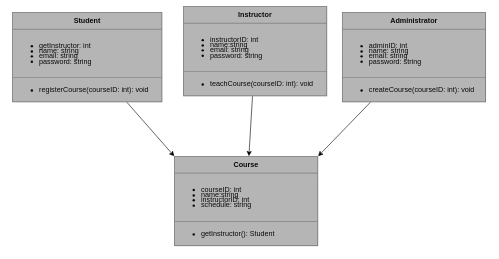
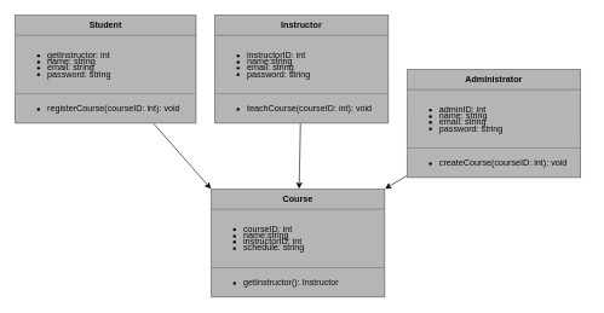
- <mxCell id="5" value="&lt;table border=&quot;1&quot; width=&quot;100%&quot; height=&quot;100%&quot; cellpadding=&quot;4&quot; style=&quot;width:100%;height:100%;border-collapse:collapse;&quot;&gt;&lt;tbody&gt;&lt;tr&gt;&lt;th style=&quot;text-align: center; background-color: rgb(181, 181, 181);&quot;&gt;&lt;font&gt;Instructor&lt;/font&gt;&lt;/th&gt;&lt;/tr&gt;&lt;tr&gt;&lt;td style=&quot;background-color: rgb(181, 181, 181);&quot;&gt;&lt;ul style=&quot;line-height: 70%;&quot;&gt;&lt;li style=&quot;&quot;&gt;instructorID: int&lt;/li&gt;&lt;li style=&quot;&quot;&gt;name:string&lt;/li&gt;&lt;li style=&quot;&quot;&gt;email: string&lt;/li&gt;&lt;li style=&quot;&quot;&gt;password: string&lt;/li&gt;&lt;/ul&gt;&lt;/td&gt;&lt;/tr&gt;&lt;tr&gt;&lt;td style=&quot;background-color: rgb(181, 181, 181);&quot;&gt;&lt;ul style=&quot;line-height: 0%;&quot;&gt;&lt;li style=&quot;&quot;&gt;teachCourse(courseID: int): void&lt;/li&gt;&lt;/ul&gt;&lt;/td&gt;&lt;/tr&gt;&lt;/tbody&gt;&lt;/table&gt;" style="text;html=1;whiteSpace=wrap;strokeColor=none;fillColor=#615e64;overflow=fill;gradientColor=#525252;fontColor=#0b0a0a;spacing=2;verticalAlign=top;align=left;" parent="1" vertex="1"><mxGeometry x="305" y="10" width="240" height="150" as="geometry" /></mxCell>
+ <mxCell id="5" value="&lt;table border=&quot;1&quot; width=&quot;100%&quot; height=&quot;100%&quot; cellpadding=&quot;4&quot; style=&quot;width:100%;height:100%;border-collapse:collapse;&quot;&gt;&lt;tbody&gt;&lt;tr&gt;&lt;th style=&quot;text-align: center; background-color: rgb(181, 181, 181);&quot;&gt;&lt;font&gt;Instructor&lt;/font&gt;&lt;/th&gt;&lt;/tr&gt;&lt;tr&gt;&lt;td style=&quot;background-color: rgb(181, 181, 181);&quot;&gt;&lt;ul style=&quot;line-height: 70%;&quot;&gt;&lt;li style=&quot;&quot;&gt;instructorID: int&lt;/li&gt;&lt;li style=&quot;&quot;&gt;name:string&lt;/li&gt;&lt;li style=&quot;&quot;&gt;email: string&lt;/li&gt;&lt;li style=&quot;&quot;&gt;password: string&lt;/li&gt;&lt;/ul&gt;&lt;/td&gt;&lt;/tr&gt;&lt;tr&gt;&lt;td style=&quot;background-color: rgb(181, 181, 181);&quot;&gt;&lt;ul style=&quot;line-height: 0%;&quot;&gt;&lt;li style=&quot;&quot;&gt;teachCourse(courseID: int): void&lt;/li&gt;&lt;/ul&gt;&lt;/td&gt;&lt;/tr&gt;&lt;/tbody&gt;&lt;/table&gt;" style="text;html=1;whiteSpace=wrap;strokeColor=none;fillColor=#615e64;overflow=fill;gradientColor=#525252;fontColor=#0b0a0a;spacing=2;verticalAlign=top;align=left;" parent="1" vertex="1"><mxGeometry x="295" y="20" width="240" height="150" as="geometry" /></mxCell>
- <mxCell id="7" value="&lt;table border=&quot;1&quot; width=&quot;100%&quot; height=&quot;100%&quot; cellpadding=&quot;4&quot; style=&quot;width:100%;height:100%;border-collapse:collapse;&quot;&gt;&lt;tbody&gt;&lt;tr&gt;&lt;th style=&quot;text-align: center; background-color: rgb(181, 181, 181);&quot;&gt;Administrator&lt;/th&gt;&lt;/tr&gt;&lt;tr&gt;&lt;td style=&quot;background-color: rgb(181, 181, 181);&quot;&gt;&lt;ul style=&quot;line-height: 70%;&quot;&gt;&lt;li style=&quot;&quot;&gt;adminID: int&lt;/li&gt;&lt;li style=&quot;&quot;&gt;name: string&lt;/li&gt;&lt;li style=&quot;&quot;&gt;email: string&lt;/li&gt;&lt;li style=&quot;&quot;&gt;password: string&lt;/li&gt;&lt;/ul&gt;&lt;/td&gt;&lt;/tr&gt;&lt;tr&gt;&lt;td style=&quot;background-color: rgb(181, 181, 181);&quot;&gt;&lt;ul style=&quot;line-height: 0%;&quot;&gt;&lt;li style=&quot;&quot;&gt;createCourse(courseID: int): void&lt;/li&gt;&lt;/ul&gt;&lt;/td&gt;&lt;/tr&gt;&lt;/tbody&gt;&lt;/table&gt;" style="text;html=1;whiteSpace=wrap;strokeColor=none;fillColor=#615e64;overflow=fill;gradientColor=#525252;fontColor=#0b0a0a;spacing=2;verticalAlign=top;align=left;" parent="1" vertex="1"><mxGeometry x="570" y="20" width="240" height="150" as="geometry" /></mxCell>
+ <mxCell id="7" value="&lt;table border=&quot;1&quot; width=&quot;100%&quot; height=&quot;100%&quot; cellpadding=&quot;4&quot; style=&quot;width:100%;height:100%;border-collapse:collapse;&quot;&gt;&lt;tbody&gt;&lt;tr&gt;&lt;th style=&quot;text-align: center; background-color: rgb(181, 181, 181);&quot;&gt;Administrator&lt;/th&gt;&lt;/tr&gt;&lt;tr&gt;&lt;td style=&quot;background-color: rgb(181, 181, 181);&quot;&gt;&lt;ul style=&quot;line-height: 70%;&quot;&gt;&lt;li style=&quot;&quot;&gt;adminID: int&lt;/li&gt;&lt;li style=&quot;&quot;&gt;name: string&lt;/li&gt;&lt;li style=&quot;&quot;&gt;email: string&lt;/li&gt;&lt;li style=&quot;&quot;&gt;password: string&lt;/li&gt;&lt;/ul&gt;&lt;/td&gt;&lt;/tr&gt;&lt;tr&gt;&lt;td style=&quot;background-color: rgb(181, 181, 181);&quot;&gt;&lt;ul style=&quot;line-height: 0%;&quot;&gt;&lt;li style=&quot;&quot;&gt;createCourse(courseID: int): void&lt;/li&gt;&lt;/ul&gt;&lt;/td&gt;&lt;/tr&gt;&lt;/tbody&gt;&lt;/table&gt;" style="text;html=1;whiteSpace=wrap;strokeColor=none;fillColor=#615e64;overflow=fill;gradientColor=#525252;fontColor=#0b0a0a;spacing=2;verticalAlign=top;align=left;" parent="1" vertex="1"><mxGeometry x="560" y="95" width="240" height="150" as="geometry" /></mxCell>
- <mxCell id="8" value="&lt;table border=&quot;1&quot; width=&quot;100%&quot; height=&quot;100%&quot; cellpadding=&quot;4&quot; style=&quot;width:100%;height:100%;border-collapse:collapse;&quot;&gt;&lt;tbody&gt;&lt;tr&gt;&lt;th style=&quot;text-align: center; background-color: rgb(181, 181, 181);&quot;&gt;&lt;font&gt;Course&lt;/font&gt;&lt;/th&gt;&lt;/tr&gt;&lt;tr&gt;&lt;td style=&quot;background-color: rgb(181, 181, 181);&quot;&gt;&lt;ul style=&quot;line-height: 70%;&quot;&gt;&lt;li style=&quot;&quot;&gt;courseID: int&lt;/li&gt;&lt;li style=&quot;&quot;&gt;name:string&lt;/li&gt;&lt;li style=&quot;&quot;&gt;instructorID: int&lt;/li&gt;&lt;li style=&quot;&quot;&gt;schedule: string&lt;/li&gt;&lt;/ul&gt;&lt;/td&gt;&lt;/tr&gt;&lt;tr&gt;&lt;td style=&quot;background-color: rgb(181, 181, 181);&quot;&gt;&lt;ul style=&quot;line-height: 0%;&quot;&gt;&lt;li style=&quot;&quot;&gt;getInstructor(): Student&lt;/li&gt;&lt;/ul&gt;&lt;/td&gt;&lt;/tr&gt;&lt;/tbody&gt;&lt;/table&gt;" style="text;html=1;whiteSpace=wrap;strokeColor=none;fillColor=#615e64;overflow=fill;gradientColor=#525252;fontColor=#0b0a0a;spacing=2;verticalAlign=top;align=left;" parent="1" vertex="1"><mxGeometry x="290" y="260" width="240" height="150" as="geometry" /></mxCell>
+ <mxCell id="8" value="&lt;table border=&quot;1&quot; width=&quot;100%&quot; height=&quot;100%&quot; cellpadding=&quot;4&quot; style=&quot;width:100%;height:100%;border-collapse:collapse;&quot;&gt;&lt;tbody&gt;&lt;tr&gt;&lt;th style=&quot;text-align: center; background-color: rgb(181, 181, 181);&quot;&gt;&lt;font&gt;Course&lt;/font&gt;&lt;/th&gt;&lt;/tr&gt;&lt;tr&gt;&lt;td style=&quot;background-color: rgb(181, 181, 181);&quot;&gt;&lt;ul style=&quot;line-height: 70%;&quot;&gt;&lt;li style=&quot;&quot;&gt;courseID: int&lt;/li&gt;&lt;li style=&quot;&quot;&gt;name:string&lt;/li&gt;&lt;li style=&quot;&quot;&gt;instructorID: int&lt;/li&gt;&lt;li style=&quot;&quot;&gt;schedule: string&lt;/li&gt;&lt;/ul&gt;&lt;/td&gt;&lt;/tr&gt;&lt;tr&gt;&lt;td style=&quot;background-color: rgb(181, 181, 181);&quot;&gt;&lt;ul style=&quot;line-height: 0%;&quot;&gt;&lt;li style=&quot;&quot;&gt;getInstructor(): Instructor&lt;/li&gt;&lt;/ul&gt;&lt;/td&gt;&lt;/tr&gt;&lt;/tbody&gt;&lt;/table&gt;" style="text;html=1;whiteSpace=wrap;strokeColor=none;fillColor=#615e64;overflow=fill;gradientColor=#525252;fontColor=#0b0a0a;spacing=2;verticalAlign=top;align=left;" parent="1" vertex="1"><mxGeometry x="290" y="260" width="240" height="150" as="geometry" /></mxCell>
